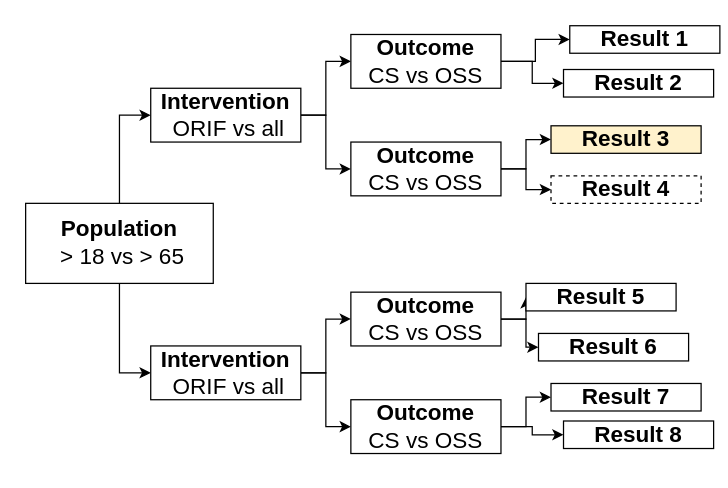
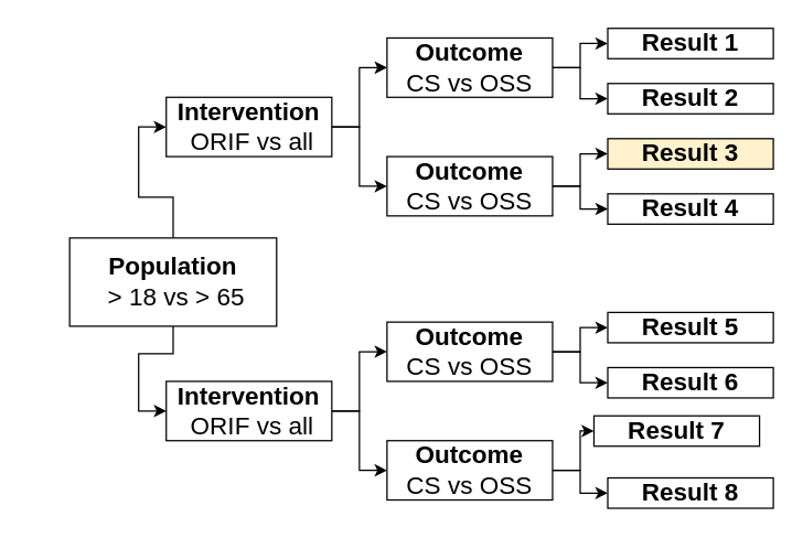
- <mxCell id="10" value="&lt;font color=&quot;#000000&quot; style=&quot;font-size: 18px&quot;&gt;&lt;b style=&quot;font-size: 18px&quot;&gt;Result 1&lt;/b&gt;&lt;br style=&quot;font-size: 18px&quot;&gt;&lt;/font&gt;" style="rounded=0;whiteSpace=wrap;html=1;strokeColor=#000000;fillColor=#FFFFFF;imageWidth=24;imageHeight=24;fontSize=18;" parent="1" vertex="1"><mxGeometry x="455" y="20" width="120" height="22" as="geometry" /></mxCell>
+ <mxCell id="10" value="&lt;font color=&quot;#000000&quot; style=&quot;font-size: 18px&quot;&gt;&lt;b style=&quot;font-size: 18px&quot;&gt;Result 1&lt;/b&gt;&lt;br style=&quot;font-size: 18px&quot;&gt;&lt;/font&gt;" style="rounded=0;whiteSpace=wrap;html=1;strokeColor=#000000;fillColor=#FFFFFF;imageWidth=24;imageHeight=24;fontSize=18;" parent="1" vertex="1"><mxGeometry x="440" y="20" width="120" height="22" as="geometry" /></mxCell>
- <mxCell id="11" value="&lt;font color=&quot;#000000&quot; style=&quot;font-size: 18px&quot;&gt;&lt;b style=&quot;font-size: 18px&quot;&gt;Result 2&lt;/b&gt;&lt;br style=&quot;font-size: 18px&quot;&gt;&lt;/font&gt;" style="rounded=0;whiteSpace=wrap;html=1;strokeColor=#000000;fillColor=#FFFFFF;imageWidth=24;imageHeight=24;fontSize=18;" parent="1" vertex="1"><mxGeometry x="450" y="55" width="120" height="22" as="geometry" /></mxCell>
+ <mxCell id="11" value="&lt;font color=&quot;#000000&quot; style=&quot;font-size: 18px&quot;&gt;&lt;b style=&quot;font-size: 18px&quot;&gt;Result 2&lt;/b&gt;&lt;br style=&quot;font-size: 18px&quot;&gt;&lt;/font&gt;" style="rounded=0;whiteSpace=wrap;html=1;strokeColor=#000000;fillColor=#FFFFFF;imageWidth=24;imageHeight=24;fontSize=18;" parent="1" vertex="1"><mxGeometry x="440" y="60" width="120" height="22" as="geometry" /></mxCell>
- <mxCell id="16" value="&lt;font color=&quot;#000000&quot; style=&quot;font-size: 18px&quot;&gt;&lt;b style=&quot;font-size: 18px&quot;&gt;Result 4&lt;/b&gt;&lt;br style=&quot;font-size: 18px&quot;&gt;&lt;/font&gt;" style="rounded=0;whiteSpace=wrap;html=1;strokeColor=#000000;fillColor=#FFFFFF;imageWidth=24;imageHeight=24;fontSize=18;dashed=1;" parent="1" vertex="1"><mxGeometry x="440" y="140" width="120" height="22" as="geometry" /></mxCell>
+ <mxCell id="16" value="&lt;font color=&quot;#000000&quot; style=&quot;font-size: 18px&quot;&gt;&lt;b style=&quot;font-size: 18px&quot;&gt;Result 4&lt;/b&gt;&lt;br style=&quot;font-size: 18px&quot;&gt;&lt;/font&gt;" style="rounded=0;whiteSpace=wrap;html=1;strokeColor=#000000;fillColor=#FFFFFF;imageWidth=24;imageHeight=24;fontSize=18;" parent="1" vertex="1"><mxGeometry x="440" y="140" width="120" height="22" as="geometry" /></mxCell>
- <mxCell id="3" value="&lt;font color=&quot;#000000&quot; style=&quot;font-size: 18px&quot;&gt;&lt;b style=&quot;font-size: 18px&quot;&gt;Population&lt;br style=&quot;font-size: 18px&quot;&gt;&lt;/b&gt;&amp;nbsp;&amp;gt; 18 vs &amp;gt; 65&lt;br style=&quot;font-size: 18px&quot;&gt;&lt;/font&gt;" style="rounded=0;whiteSpace=wrap;html=1;strokeColor=#000000;fillColor=#FFFFFF;fontSize=18;" parent="1" vertex="1"><mxGeometry x="20" y="162" width="150" height="64" as="geometry" /></mxCell>
+ <mxCell id="3" value="&lt;font color=&quot;#000000&quot; style=&quot;font-size: 18px&quot;&gt;&lt;b style=&quot;font-size: 18px&quot;&gt;Population&lt;br style=&quot;font-size: 18px&quot;&gt;&lt;/b&gt;&amp;nbsp;&amp;gt; 18 vs &amp;gt; 65&lt;br style=&quot;font-size: 18px&quot;&gt;&lt;/font&gt;" style="rounded=0;whiteSpace=wrap;html=1;strokeColor=#000000;fillColor=#FFFFFF;fontSize=18;" parent="1" vertex="1"><mxGeometry x="50" y="172" width="150" height="64" as="geometry" /></mxCell>
- <mxCell id="24" value="&lt;font color=&quot;#000000&quot; style=&quot;font-size: 18px&quot;&gt;&lt;b style=&quot;font-size: 18px&quot;&gt;Result 5&lt;/b&gt;&lt;br style=&quot;font-size: 18px&quot;&gt;&lt;/font&gt;" style="rounded=0;whiteSpace=wrap;html=1;strokeColor=#000000;fillColor=#FFFFFF;imageWidth=24;imageHeight=24;fontSize=18;" parent="1" vertex="1"><mxGeometry x="420" y="226" width="120" height="22" as="geometry" /></mxCell>
+ <mxCell id="24" value="&lt;font color=&quot;#000000&quot; style=&quot;font-size: 18px&quot;&gt;&lt;b style=&quot;font-size: 18px&quot;&gt;Result 5&lt;/b&gt;&lt;br style=&quot;font-size: 18px&quot;&gt;&lt;/font&gt;" style="rounded=0;whiteSpace=wrap;html=1;strokeColor=#000000;fillColor=#FFFFFF;imageWidth=24;imageHeight=24;fontSize=18;" parent="1" vertex="1"><mxGeometry x="440" y="226" width="120" height="22" as="geometry" /></mxCell>
- <mxCell id="25" value="&lt;font color=&quot;#000000&quot; style=&quot;font-size: 18px&quot;&gt;&lt;b style=&quot;font-size: 18px&quot;&gt;Result 6&lt;/b&gt;&lt;br style=&quot;font-size: 18px&quot;&gt;&lt;/font&gt;" style="rounded=0;whiteSpace=wrap;html=1;strokeColor=#000000;fillColor=#FFFFFF;imageWidth=24;imageHeight=24;fontSize=18;" parent="1" vertex="1"><mxGeometry x="430" y="266" width="120" height="22" as="geometry" /></mxCell>
+ <mxCell id="25" value="&lt;font color=&quot;#000000&quot; style=&quot;font-size: 18px&quot;&gt;&lt;b style=&quot;font-size: 18px&quot;&gt;Result 6&lt;/b&gt;&lt;br style=&quot;font-size: 18px&quot;&gt;&lt;/font&gt;" style="rounded=0;whiteSpace=wrap;html=1;strokeColor=#000000;fillColor=#FFFFFF;imageWidth=24;imageHeight=24;fontSize=18;" parent="1" vertex="1"><mxGeometry x="440" y="266" width="120" height="22" as="geometry" /></mxCell>
- <mxCell id="29" value="&lt;font color=&quot;#000000&quot; style=&quot;font-size: 18px&quot;&gt;&lt;b style=&quot;font-size: 18px&quot;&gt;Result 7&lt;/b&gt;&lt;br style=&quot;font-size: 18px&quot;&gt;&lt;/font&gt;" style="rounded=0;whiteSpace=wrap;html=1;strokeColor=#000000;fillColor=#FFFFFF;imageWidth=24;imageHeight=24;fontSize=18;" parent="1" vertex="1"><mxGeometry x="440" y="306" width="120" height="22" as="geometry" /></mxCell>
+ <mxCell id="29" value="&lt;font color=&quot;#000000&quot; style=&quot;font-size: 18px&quot;&gt;&lt;b style=&quot;font-size: 18px&quot;&gt;Result 7&lt;/b&gt;&lt;br style=&quot;font-size: 18px&quot;&gt;&lt;/font&gt;" style="rounded=0;whiteSpace=wrap;html=1;strokeColor=#000000;fillColor=#FFFFFF;imageWidth=24;imageHeight=24;fontSize=18;" parent="1" vertex="1"><mxGeometry x="430" y="301" width="120" height="22" as="geometry" /></mxCell>
- <mxCell id="30" value="&lt;font color=&quot;#000000&quot; style=&quot;font-size: 18px&quot;&gt;&lt;b style=&quot;font-size: 18px&quot;&gt;Result 8&lt;/b&gt;&lt;br style=&quot;font-size: 18px&quot;&gt;&lt;/font&gt;" style="rounded=0;whiteSpace=wrap;html=1;strokeColor=#000000;fillColor=#FFFFFF;imageWidth=24;imageHeight=24;fontSize=18;" parent="1" vertex="1"><mxGeometry x="450" y="336" width="120" height="22" as="geometry" /></mxCell>
+ <mxCell id="30" value="&lt;font color=&quot;#000000&quot; style=&quot;font-size: 18px&quot;&gt;&lt;b style=&quot;font-size: 18px&quot;&gt;Result 8&lt;/b&gt;&lt;br style=&quot;font-size: 18px&quot;&gt;&lt;/font&gt;" style="rounded=0;whiteSpace=wrap;html=1;strokeColor=#000000;fillColor=#FFFFFF;imageWidth=24;imageHeight=24;fontSize=18;" parent="1" vertex="1"><mxGeometry x="440" y="346" width="120" height="22" as="geometry" /></mxCell>
